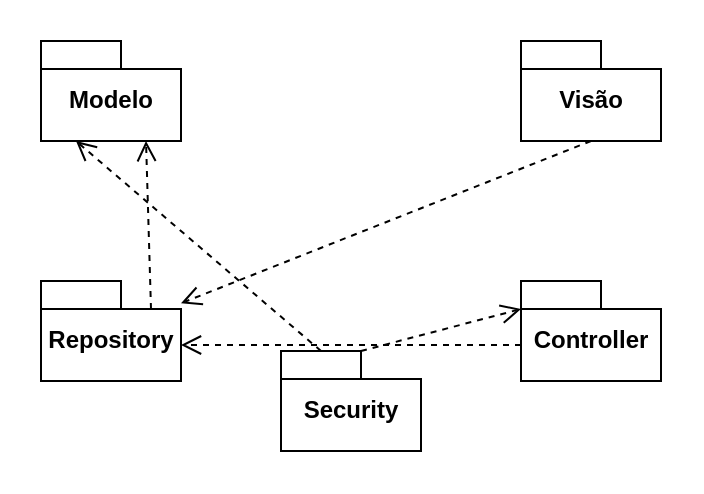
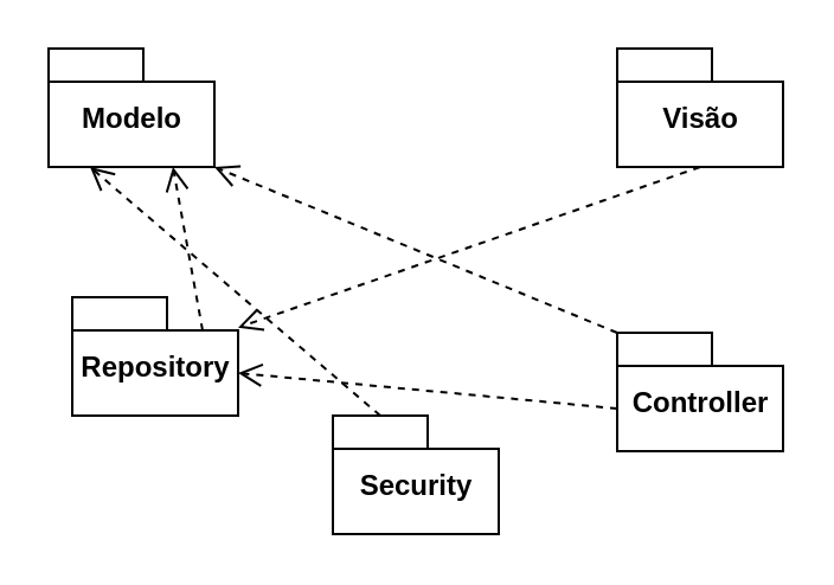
+ <mxCell id="9" value="" style="html=1;verticalAlign=bottom;endArrow=open;dashed=1;endSize=8;entryX=0;entryY=0;entryDx=70;entryDy=50;entryPerimeter=0;exitX=0;exitY=0;exitDx=0;exitDy=0;exitPerimeter=0;" edge="1" parent="1" source="4" target="2"><mxGeometry relative="1" as="geometry"><mxPoint x="300" y="100" as="sourcePoint" /><mxPoint x="130" y="102" as="targetPoint" /></mxGeometry></mxCell>
- <mxCell id="12" value="" style="html=1;verticalAlign=bottom;endArrow=open;dashed=1;endSize=8;entryX=0;entryY=0;entryDx=0;entryDy=14;entryPerimeter=0;exitX=0;exitY=0;exitDx=40;exitDy=0;exitPerimeter=0;" edge="1" parent="1" source="10" target="4"><mxGeometry relative="1" as="geometry"><mxPoint x="170" y="200" as="sourcePoint" /><mxPoint x="47.5" y="80" as="targetPoint" /></mxGeometry></mxCell>
- <mxCell id="5" value="Repository" style="shape=folder;fontStyle=1;spacingTop=10;tabWidth=40;tabHeight=14;tabPosition=left;html=1;" vertex="1" parent="1"><mxGeometry x="20" y="140" width="70" height="50" as="geometry" /></mxCell>
+ <mxCell id="5" value="Repository" style="shape=folder;fontStyle=1;spacingTop=10;tabWidth=40;tabHeight=14;tabPosition=left;html=1;" vertex="1" parent="1"><mxGeometry x="30" y="125" width="70" height="50" as="geometry" /></mxCell>
